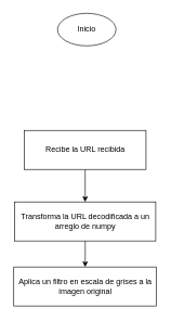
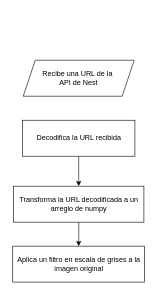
- <mxCell id="2" value="Inicio" style="ellipse;whiteSpace=wrap;html=1;" vertex="1" parent="1"><mxGeometry x="88" y="20" width="90" height="50" as="geometry" /></mxCell>
+ <mxCell id="3" value="Recibe una URL de la&amp;nbsp;&lt;div&gt;API de Nest&lt;/div&gt;" style="shape=parallelogram;perimeter=parallelogramPerimeter;whiteSpace=wrap;html=1;fixedSize=1;" vertex="1" parent="1"><mxGeometry x="38" y="100" width="185" height="60" as="geometry" /></mxCell>
- <mxCell id="5" value="Recibe la URL recibida" style="whiteSpace=wrap;html=1;" vertex="1" parent="1"><mxGeometry x="36.75" y="200" width="187.5" height="60" as="geometry" /></mxCell>
+ <mxCell id="5" value="Decodifica la URL recibida" style="whiteSpace=wrap;html=1;" vertex="1" parent="1"><mxGeometry x="36.75" y="200" width="187.5" height="60" as="geometry" /></mxCell>
